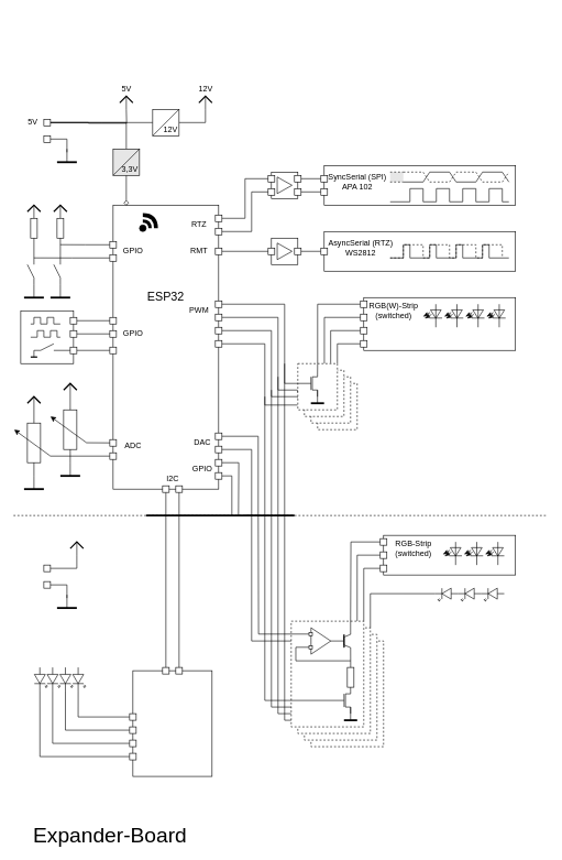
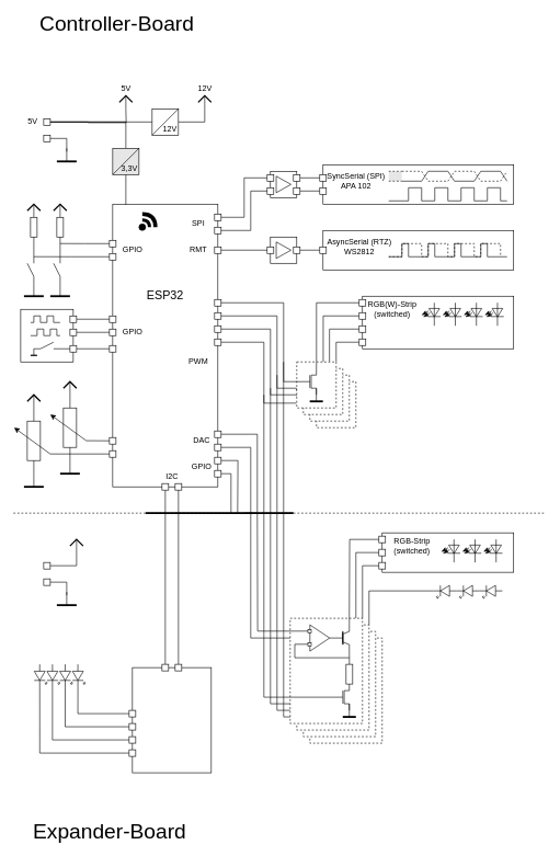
+ <mxCell id="290" value="&lt;font style=&quot;font-size: 32px&quot;&gt;Controller-Board&lt;/font&gt;" style="text;html=1;align=center;verticalAlign=middle;resizable=0;points=[];autosize=1;" vertex="1" parent="1"><mxGeometry x="51.64" y="20" width="250" height="30" as="geometry" /></mxCell>
- <mxCell id="99" style="edgeStyle=orthogonalEdgeStyle;rounded=0;orthogonalLoop=1;jettySize=auto;html=1;exitX=0.5;exitY=1;exitDx=0;exitDy=0;entryX=0.125;entryY=0.002;entryDx=0;entryDy=0;entryPerimeter=0;endArrow=diamond;endFill=0;strokeWidth=1;" edge="1" parent="1" source="100" target="29"><mxGeometry relative="1" as="geometry" /></mxCell>
+ <mxCell id="99" style="edgeStyle=orthogonalEdgeStyle;rounded=0;orthogonalLoop=1;jettySize=auto;html=1;exitX=0.5;exitY=1;exitDx=0;exitDy=0;entryX=0.125;entryY=0.002;entryDx=0;entryDy=0;entryPerimeter=0;endArrow=none;endFill=0;strokeWidth=1;" edge="1" parent="1" source="100" target="29"><mxGeometry relative="1" as="geometry" /></mxCell>
- <mxCell id="129" value="RTZ" style="text;html=1;align=center;verticalAlign=middle;resizable=0;points=[];autosize=1;" vertex="1" parent="1"><mxGeometry x="286" y="330" width="30" height="20" as="geometry" /></mxCell>
+ <mxCell id="129" value="SPI" style="text;html=1;align=center;verticalAlign=middle;resizable=0;points=[];autosize=1;" vertex="1" parent="1"><mxGeometry x="286" y="330" width="30" height="20" as="geometry" /></mxCell>
- <mxCell id="186" value="PWM" style="text;html=1;align=center;verticalAlign=middle;resizable=0;points=[];autosize=1;" vertex="1" parent="1"><mxGeometry x="281" y="460" width="40" height="20" as="geometry" /></mxCell>
+ <mxCell id="186" value="PWM" style="text;html=1;align=center;verticalAlign=middle;resizable=0;points=[];autosize=1;" vertex="1" parent="1"><mxGeometry x="281" y="540" width="40" height="20" as="geometry" /></mxCell>
- <mxCell id="108" value="ADC" style="text;html=1;align=center;verticalAlign=middle;resizable=0;points=[];autosize=1;" vertex="1" parent="1"><mxGeometry x="181" y="665" width="40" height="20" as="geometry" /></mxCell>
